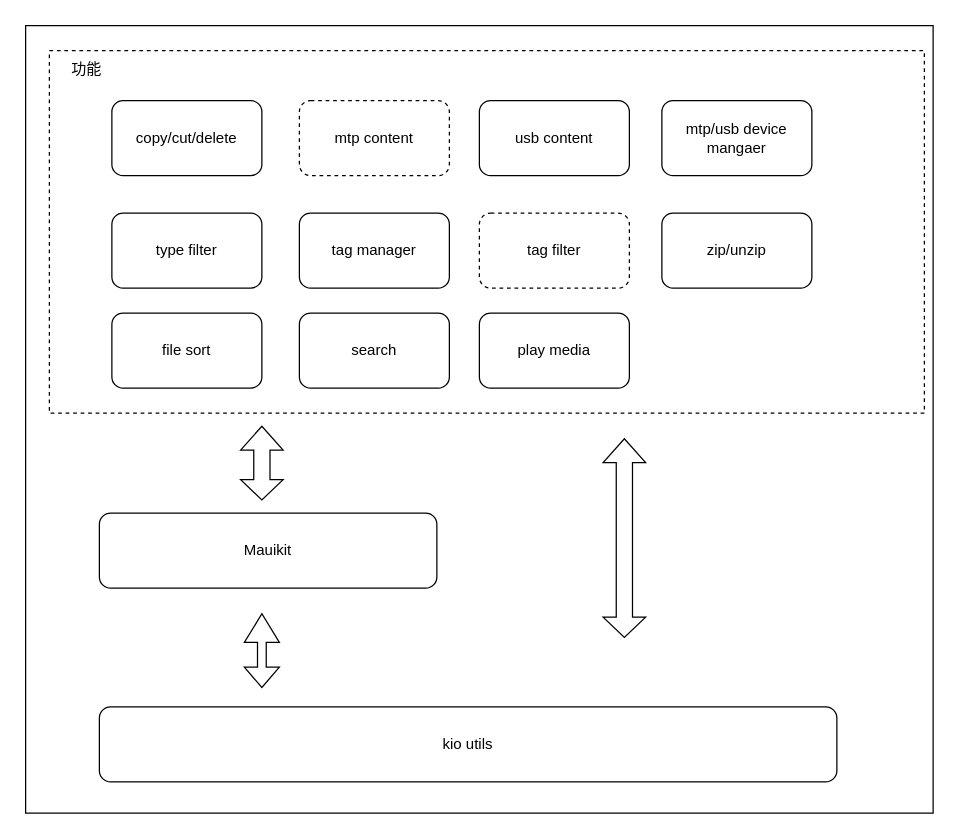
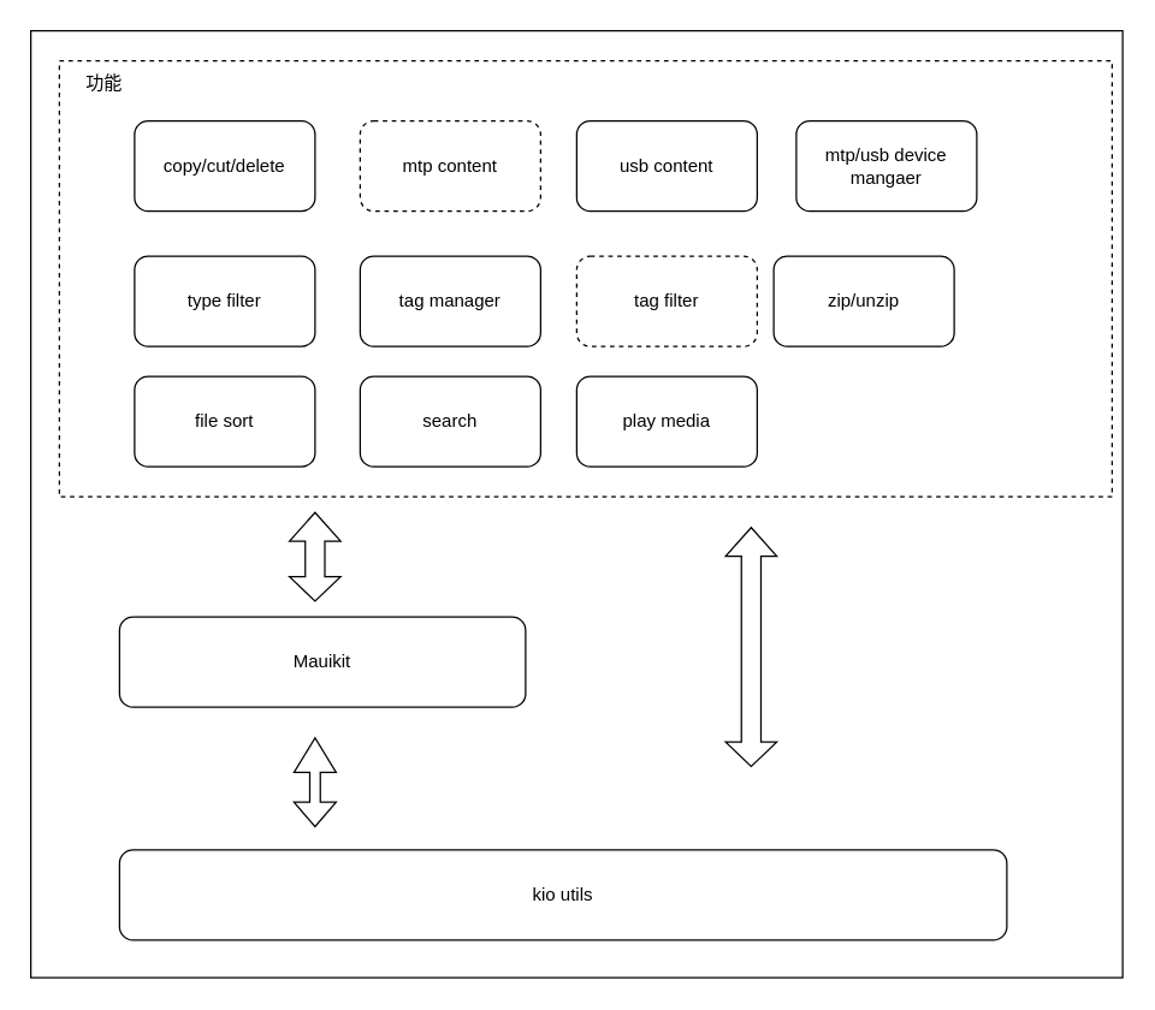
- <mxCell id="9" value="zip/unzip" style="rounded=1;whiteSpace=wrap;html=1;" vertex="1" parent="1"><mxGeometry x="529" y="170" width="120" height="60" as="geometry" /></mxCell>
+ <mxCell id="9" value="zip/unzip" style="rounded=1;whiteSpace=wrap;html=1;" vertex="1" parent="1"><mxGeometry x="514" y="170" width="120" height="60" as="geometry" /></mxCell>
